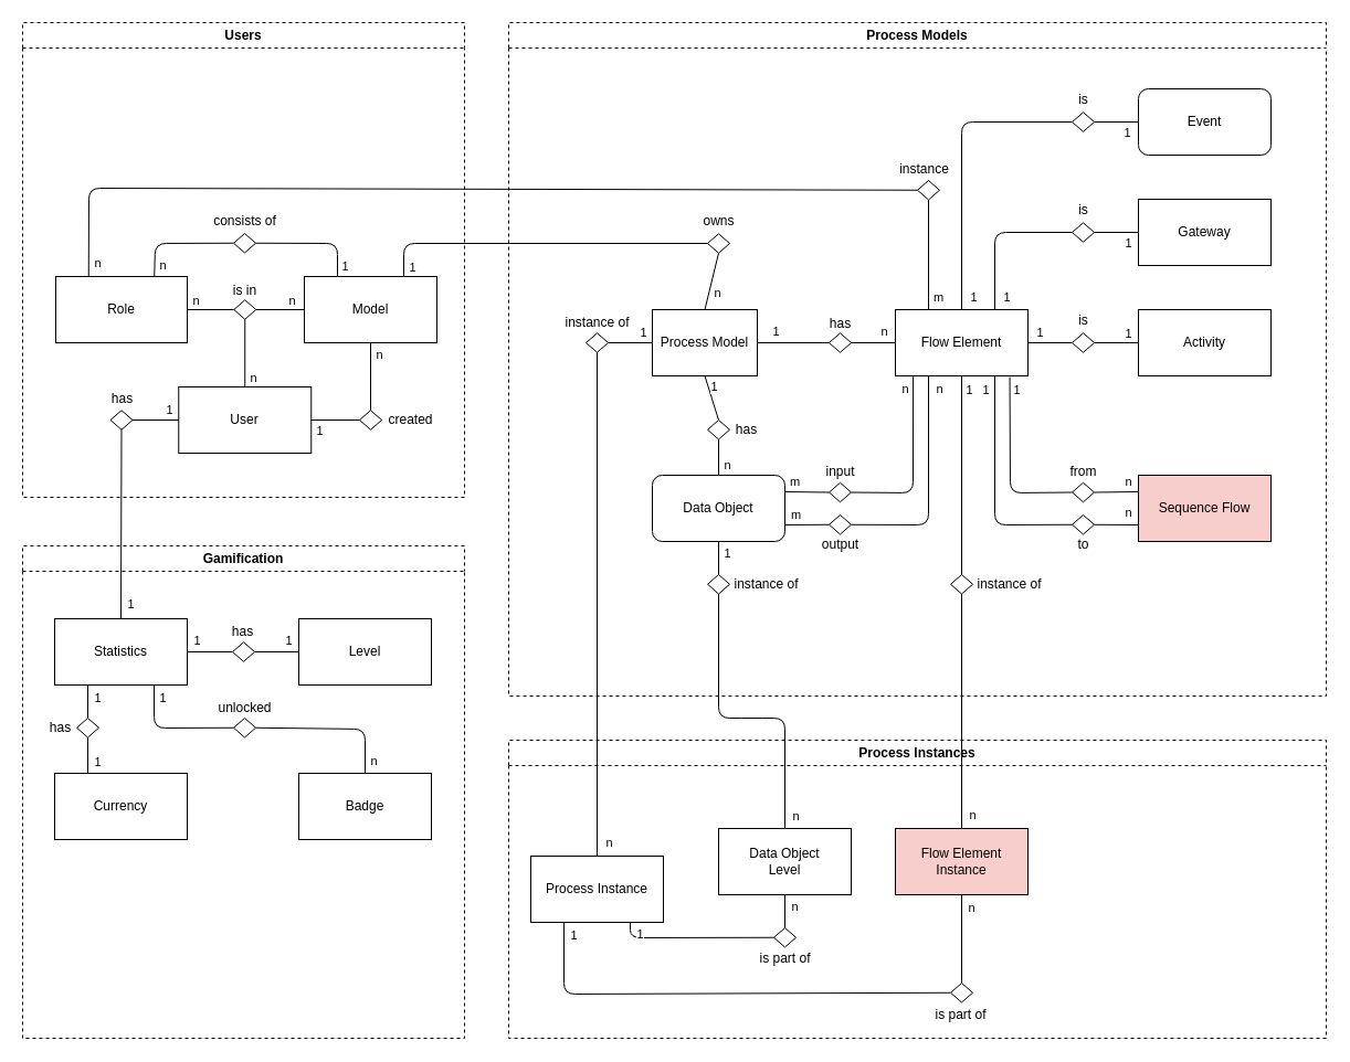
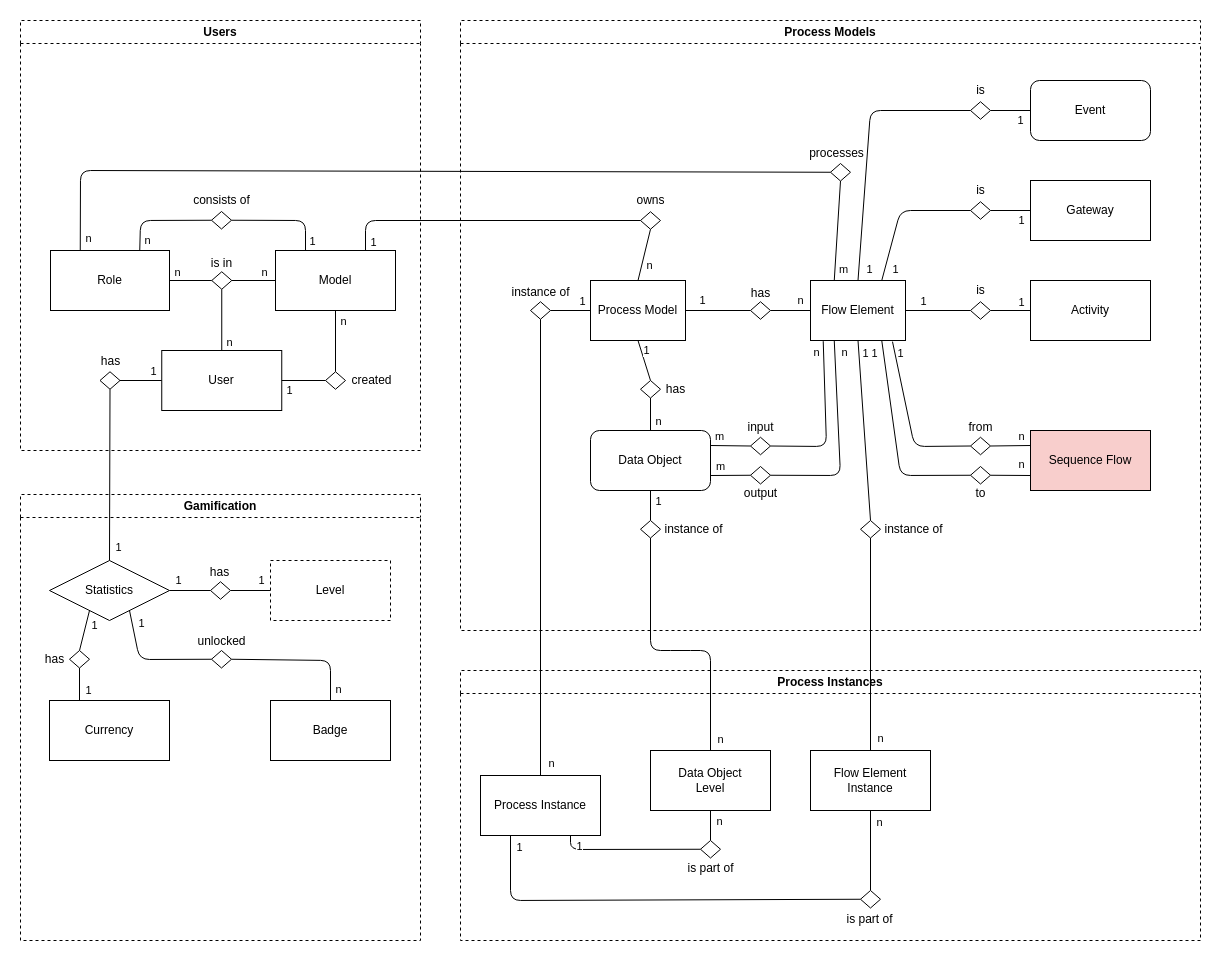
- <mxCell id="102" value="instance" style="text;html=1;align=center;verticalAlign=middle;resizable=0;points=[];autosize=1;strokeColor=none;fillColor=none;" vertex="1" parent="30"><mxGeometry x="336" y="118" width="80" height="30" as="geometry" /></mxCell>
+ <mxCell id="102" value="processes" style="text;html=1;align=center;verticalAlign=middle;resizable=0;points=[];autosize=1;strokeColor=none;fillColor=none;" vertex="1" parent="30"><mxGeometry x="336" y="118" width="80" height="30" as="geometry" /></mxCell>
- <mxCell id="44" value="Flow Element" style="rounded=0;whiteSpace=wrap;html=1;" vertex="1" parent="30"><mxGeometry x="350" y="260" width="120" height="60" as="geometry" /></mxCell>
+ <mxCell id="44" value="Flow Element" style="rounded=0;whiteSpace=wrap;html=1;" vertex="1" parent="30"><mxGeometry x="350" y="260" width="95" height="60" as="geometry" /></mxCell>
- <mxCell id="132" value="Statistics" style="rounded=0;whiteSpace=wrap;html=1;" vertex="1" parent="125"><mxGeometry x="29" y="66" width="120" height="60" as="geometry" /></mxCell>
+ <mxCell id="132" value="Statistics" style="rhombus;whiteSpace=wrap;html=1;" vertex="1" parent="125"><mxGeometry x="29" y="66" width="120" height="60" as="geometry" /></mxCell>
- <mxCell id="133" value="Level" style="rounded=0;whiteSpace=wrap;html=1;" vertex="1" parent="125"><mxGeometry x="250" y="66" width="120" height="60" as="geometry" /></mxCell>
+ <mxCell id="133" value="Level" style="rounded=0;whiteSpace=wrap;html=1;dashed=1;" vertex="1" parent="125"><mxGeometry x="250" y="66" width="120" height="60" as="geometry" /></mxCell>
- <mxCell id="109" value="Flow Element Instance" style="rounded=0;whiteSpace=wrap;html=1;fillColor=#f8cecc;" vertex="1" parent="105"><mxGeometry x="350" y="80" width="120" height="60" as="geometry" /></mxCell>
+ <mxCell id="109" value="Flow Element Instance" style="rounded=0;whiteSpace=wrap;html=1;" vertex="1" parent="105"><mxGeometry x="350" y="80" width="120" height="60" as="geometry" /></mxCell>
